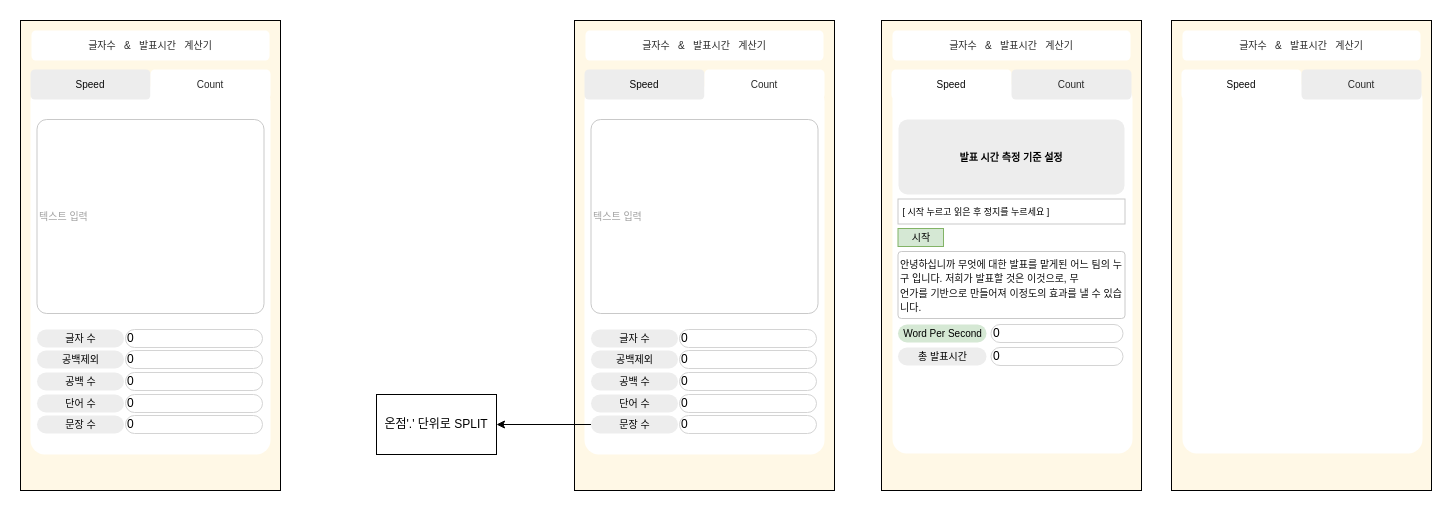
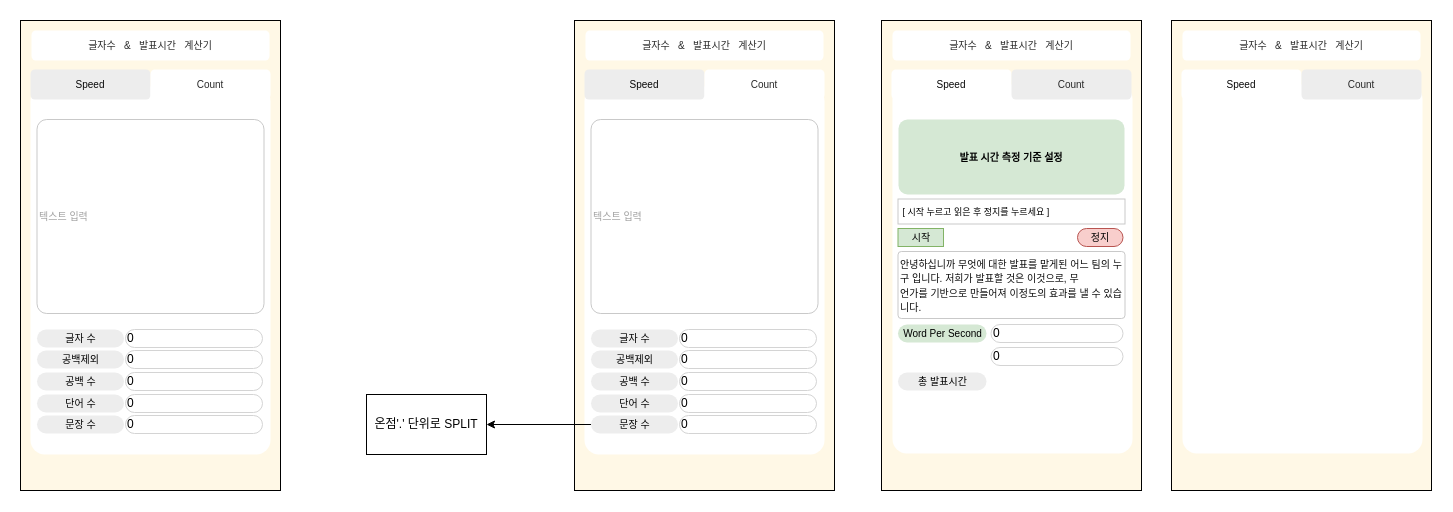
- <mxCell id="32" value="&lt;span style=&quot;font-size: 10px;&quot;&gt;&lt;b&gt;발표 시간 측정 기준 설정&lt;/b&gt;&lt;/span&gt;" style="rounded=1;whiteSpace=wrap;html=1;arcSize=12;fillColor=#EDEDED;strokeColor=none;" vertex="1" parent="1"><mxGeometry x="898" y="119" width="226" height="75" as="geometry" /></mxCell>
+ <mxCell id="32" value="&lt;span style=&quot;font-size: 10px;&quot;&gt;&lt;b&gt;발표 시간 측정 기준 설정&lt;/b&gt;&lt;/span&gt;" style="rounded=1;whiteSpace=wrap;html=1;arcSize=12;fillColor=#d5e8d4;strokeColor=none;" vertex="1" parent="1"><mxGeometry x="898" y="119" width="226" height="75" as="geometry" /></mxCell>
+ <mxCell id="27" value="&lt;span style=&quot;font-size: 10px;&quot;&gt;정지&lt;/span&gt;" style="rounded=1;whiteSpace=wrap;html=1;arcSize=50;fillColor=#f8cecc;strokeColor=#b85450;" vertex="1" parent="1"><mxGeometry x="1077" y="228" width="45.5" height="18" as="geometry" /></mxCell>
- <mxCell id="30" value="&lt;span style=&quot;font-size: 10px;&quot;&gt;총 발표시간&lt;/span&gt;" style="rounded=1;whiteSpace=wrap;html=1;arcSize=50;fillColor=#EDEDED;strokeColor=none;" vertex="1" parent="1"><mxGeometry x="897.5" y="347" width="88.5" height="18" as="geometry" /></mxCell>
+ <mxCell id="30" value="&lt;span style=&quot;font-size: 10px;&quot;&gt;총 발표시간&lt;/span&gt;" style="rounded=1;whiteSpace=wrap;html=1;arcSize=50;fillColor=#EDEDED;strokeColor=none;" vertex="1" parent="1"><mxGeometry x="897.5" y="372" width="88.5" height="18" as="geometry" /></mxCell>
- <mxCell id="24" value="온점'.' 단위로 SPLIT" style="rounded=0;whiteSpace=wrap;html=1;" parent="1" vertex="1"><mxGeometry x="376.003" y="393.997" width="120" height="60" as="geometry" /></mxCell>
+ <mxCell id="24" value="온점'.' 단위로 SPLIT" style="rounded=0;whiteSpace=wrap;html=1;" parent="1" vertex="1"><mxGeometry x="366.003" y="393.997" width="120" height="60" as="geometry" /></mxCell>
